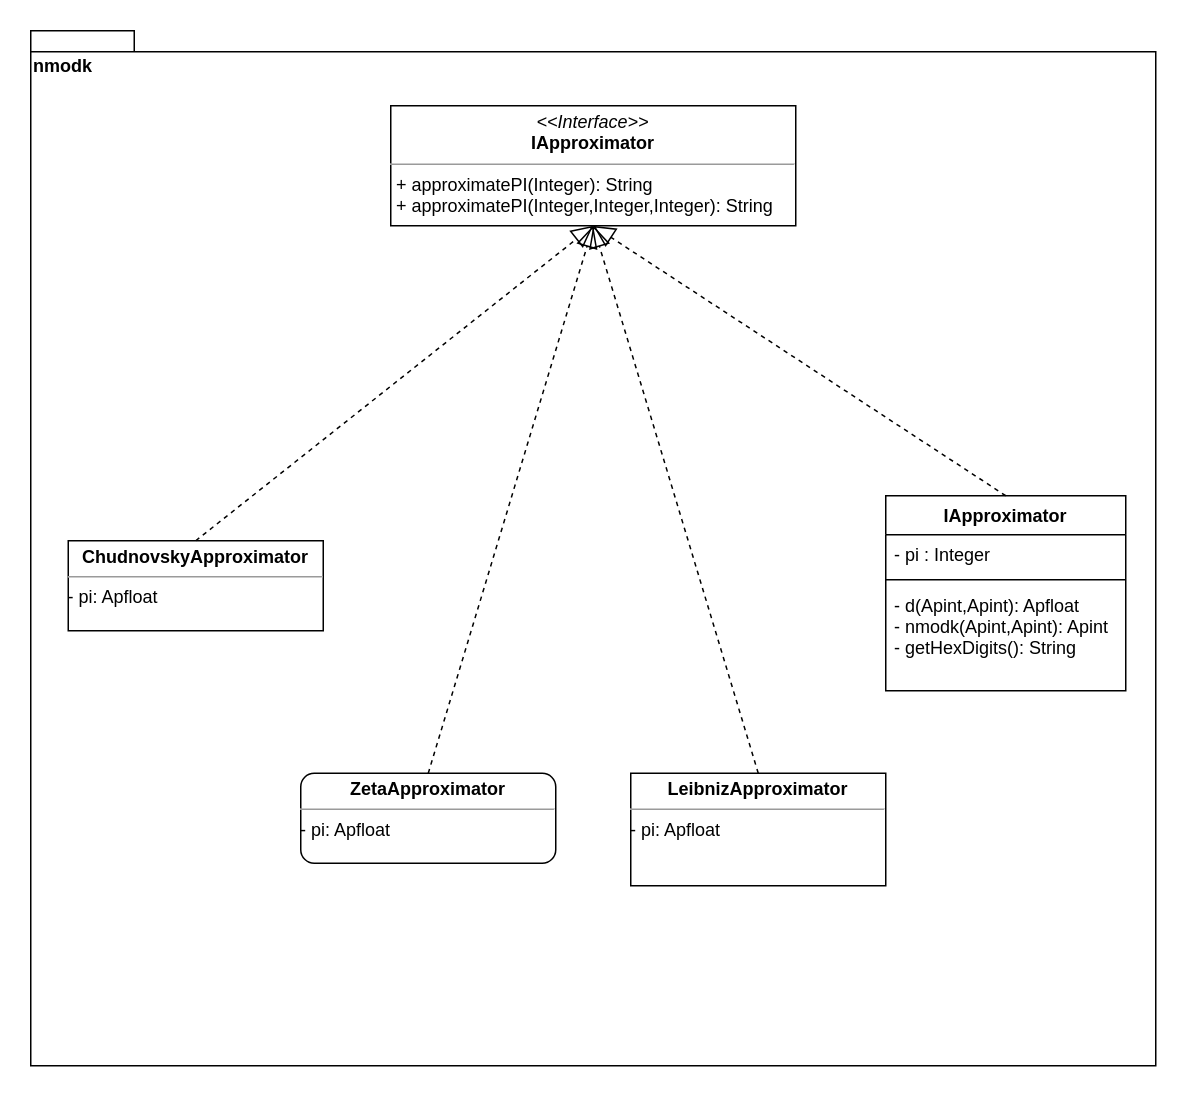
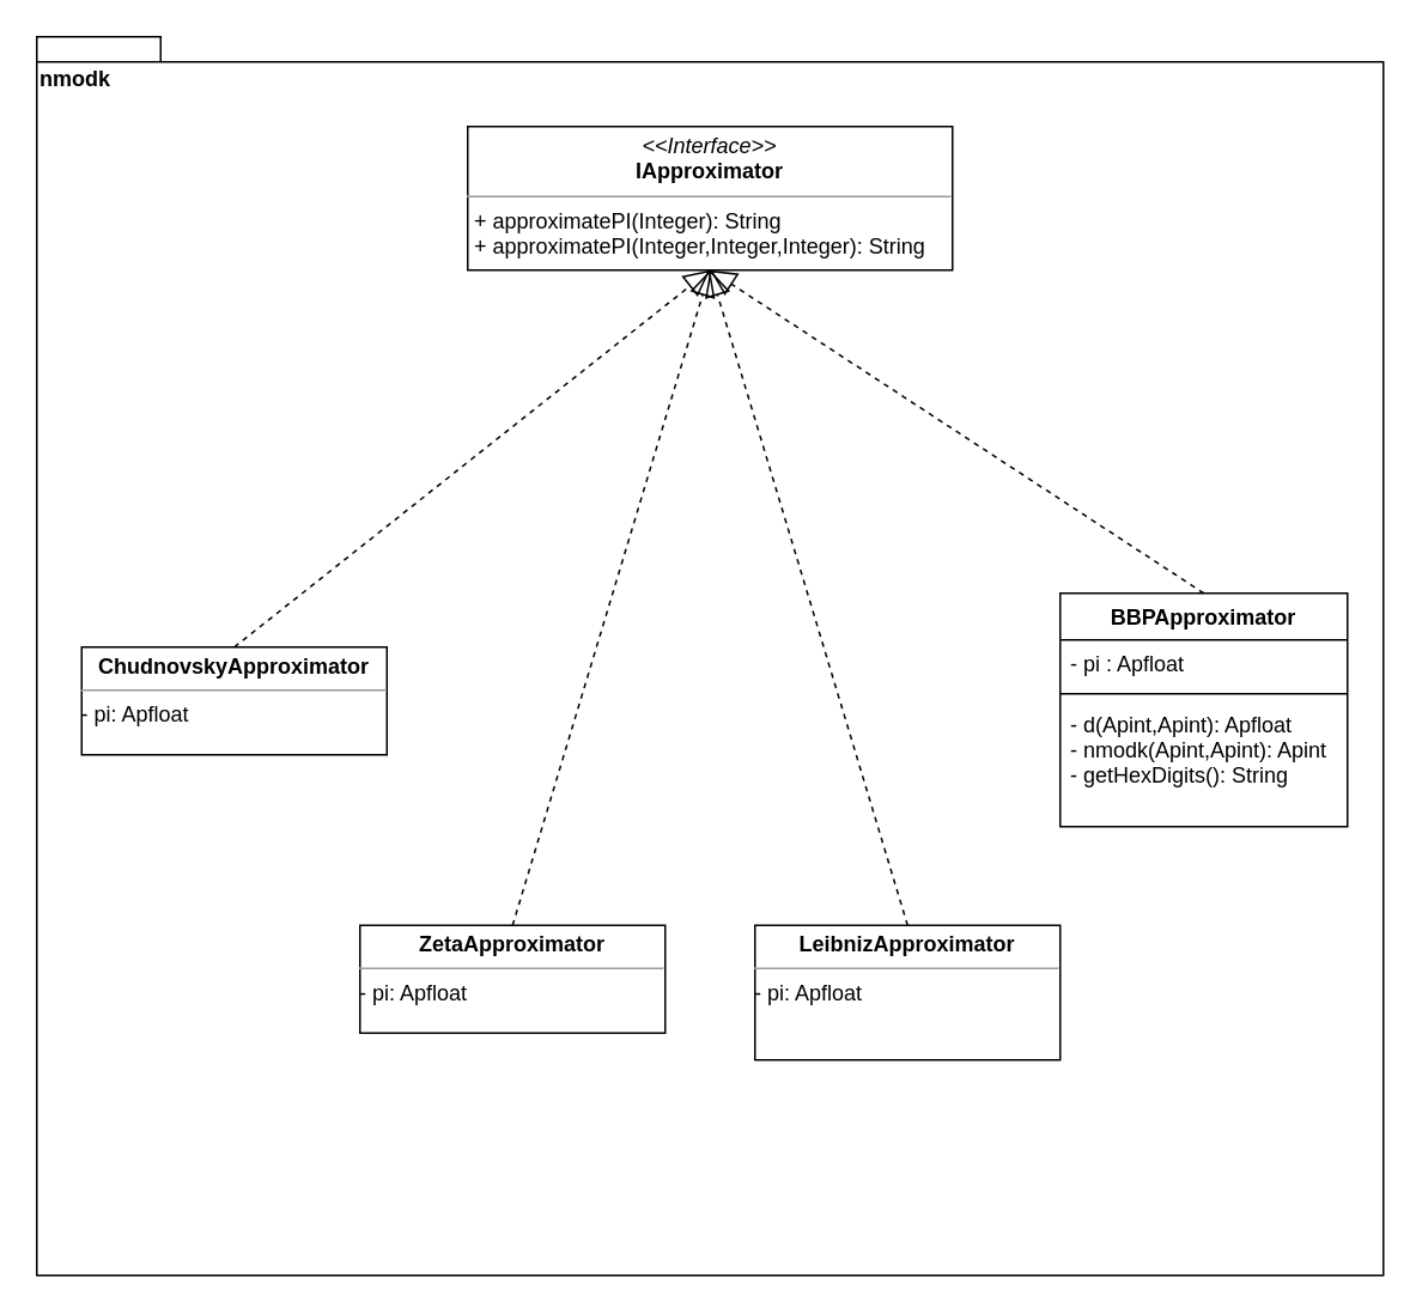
- <mxCell id="7" value="IApproximator" style="swimlane;fontStyle=1;align=center;verticalAlign=top;childLayout=stackLayout;horizontal=1;startSize=26;horizontalStack=0;resizeParent=1;resizeParentMax=0;resizeLast=0;collapsible=1;marginBottom=0;" vertex="1" parent="1"><mxGeometry x="590" y="330" width="160" height="130" as="geometry" /></mxCell>
+ <mxCell id="7" value="BBPApproximator" style="swimlane;fontStyle=1;align=center;verticalAlign=top;childLayout=stackLayout;horizontal=1;startSize=26;horizontalStack=0;resizeParent=1;resizeParentMax=0;resizeLast=0;collapsible=1;marginBottom=0;" vertex="1" parent="1"><mxGeometry x="590" y="330" width="160" height="130" as="geometry" /></mxCell>
- <mxCell id="8" value="- pi : Integer" style="text;strokeColor=none;fillColor=none;align=left;verticalAlign=top;spacingLeft=4;spacingRight=4;overflow=hidden;rotatable=0;points=[[0,0.5],[1,0.5]];portConstraint=eastwest;" vertex="1" parent="7"><mxGeometry y="26" width="160" height="26" as="geometry" /></mxCell>
+ <mxCell id="8" value="- pi : Apfloat" style="text;strokeColor=none;fillColor=none;align=left;verticalAlign=top;spacingLeft=4;spacingRight=4;overflow=hidden;rotatable=0;points=[[0,0.5],[1,0.5]];portConstraint=eastwest;" vertex="1" parent="7"><mxGeometry y="26" width="160" height="26" as="geometry" /></mxCell>
- <mxCell id="5" value="&lt;p style=&quot;margin: 0px ; margin-top: 4px ; text-align: center&quot;&gt;&lt;b&gt;ZetaApproximator&lt;/b&gt;&lt;/p&gt;&lt;hr size=&quot;1&quot;&gt;&lt;div style=&quot;height: 2px&quot;&gt;- pi: Apfloat&lt;/div&gt;" style="verticalAlign=top;align=left;overflow=fill;fontSize=12;fontFamily=Helvetica;html=1;rounded=1;" vertex="1" parent="1"><mxGeometry x="200" y="515" width="170" height="60" as="geometry" /></mxCell>
+ <mxCell id="5" value="&lt;p style=&quot;margin: 0px ; margin-top: 4px ; text-align: center&quot;&gt;&lt;b&gt;ZetaApproximator&lt;/b&gt;&lt;/p&gt;&lt;hr size=&quot;1&quot;&gt;&lt;div style=&quot;height: 2px&quot;&gt;- pi: Apfloat&lt;/div&gt;" style="verticalAlign=top;align=left;overflow=fill;fontSize=12;fontFamily=Helvetica;html=1;" vertex="1" parent="1"><mxGeometry x="200" y="515" width="170" height="60" as="geometry" /></mxCell>
